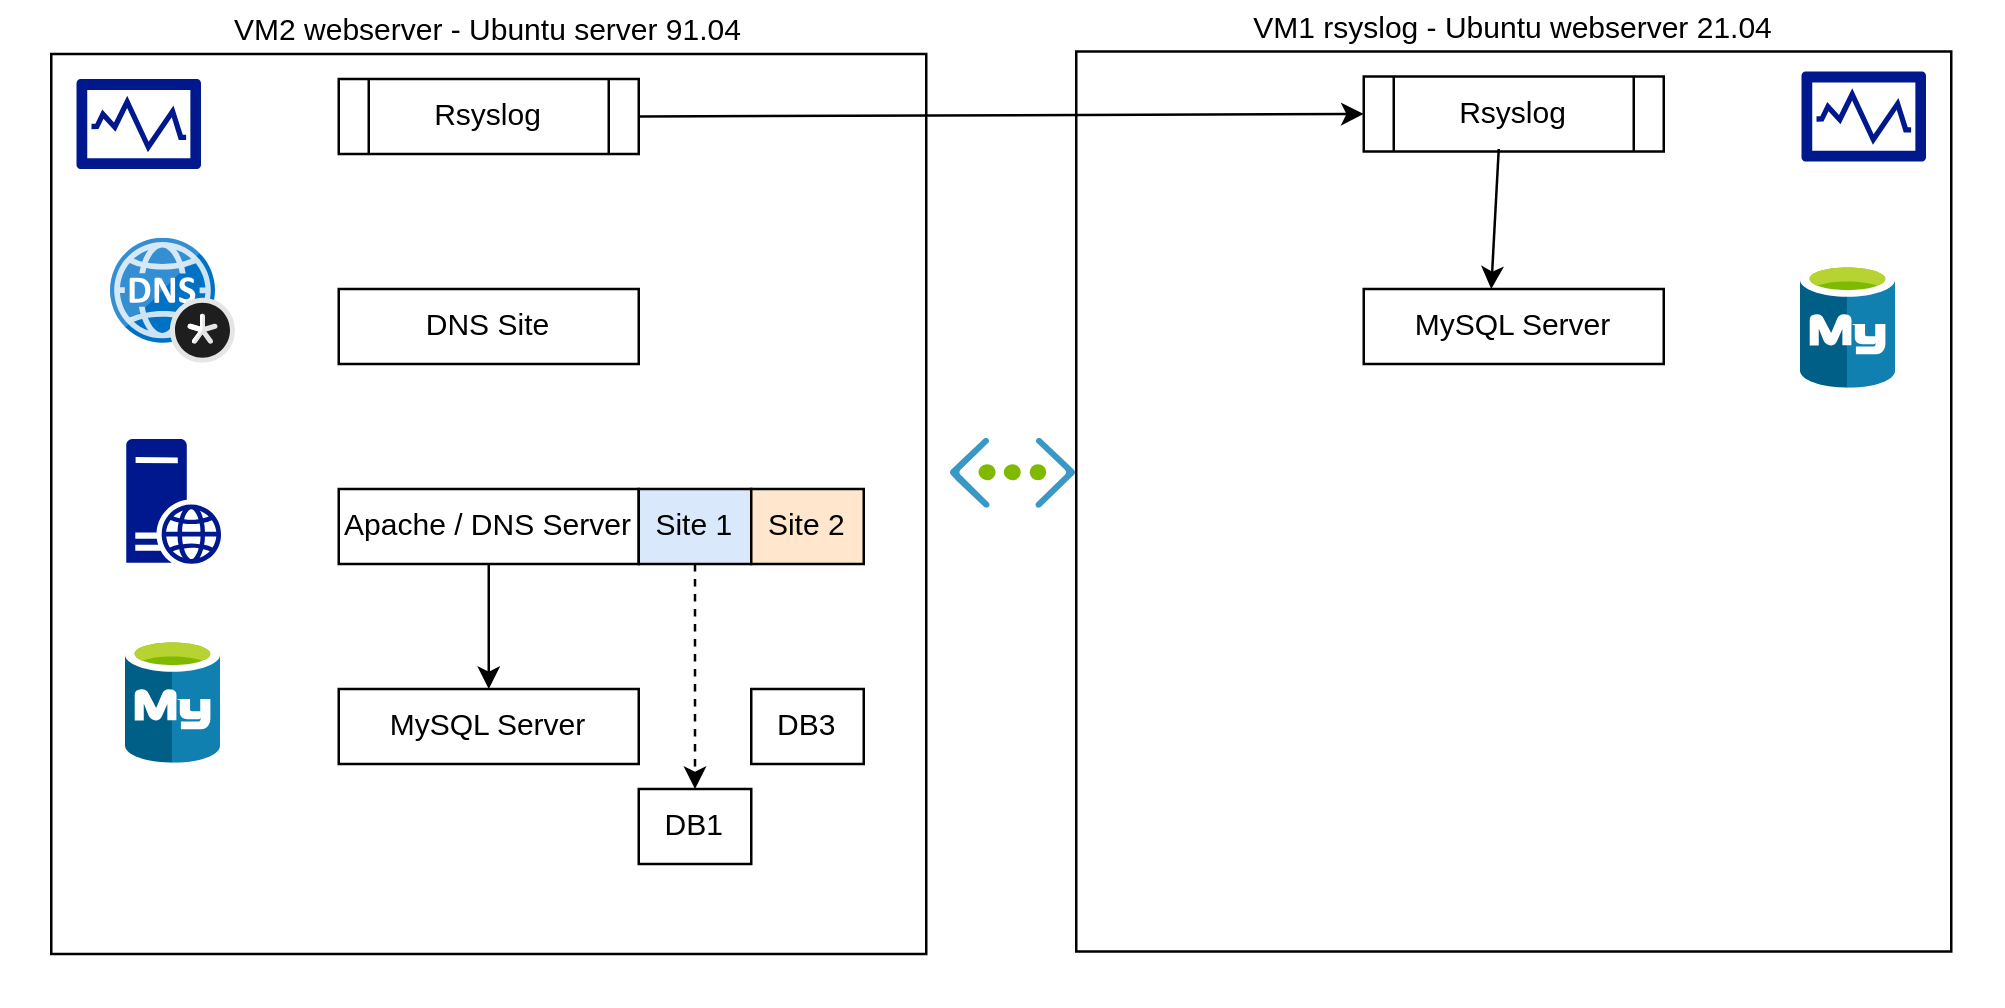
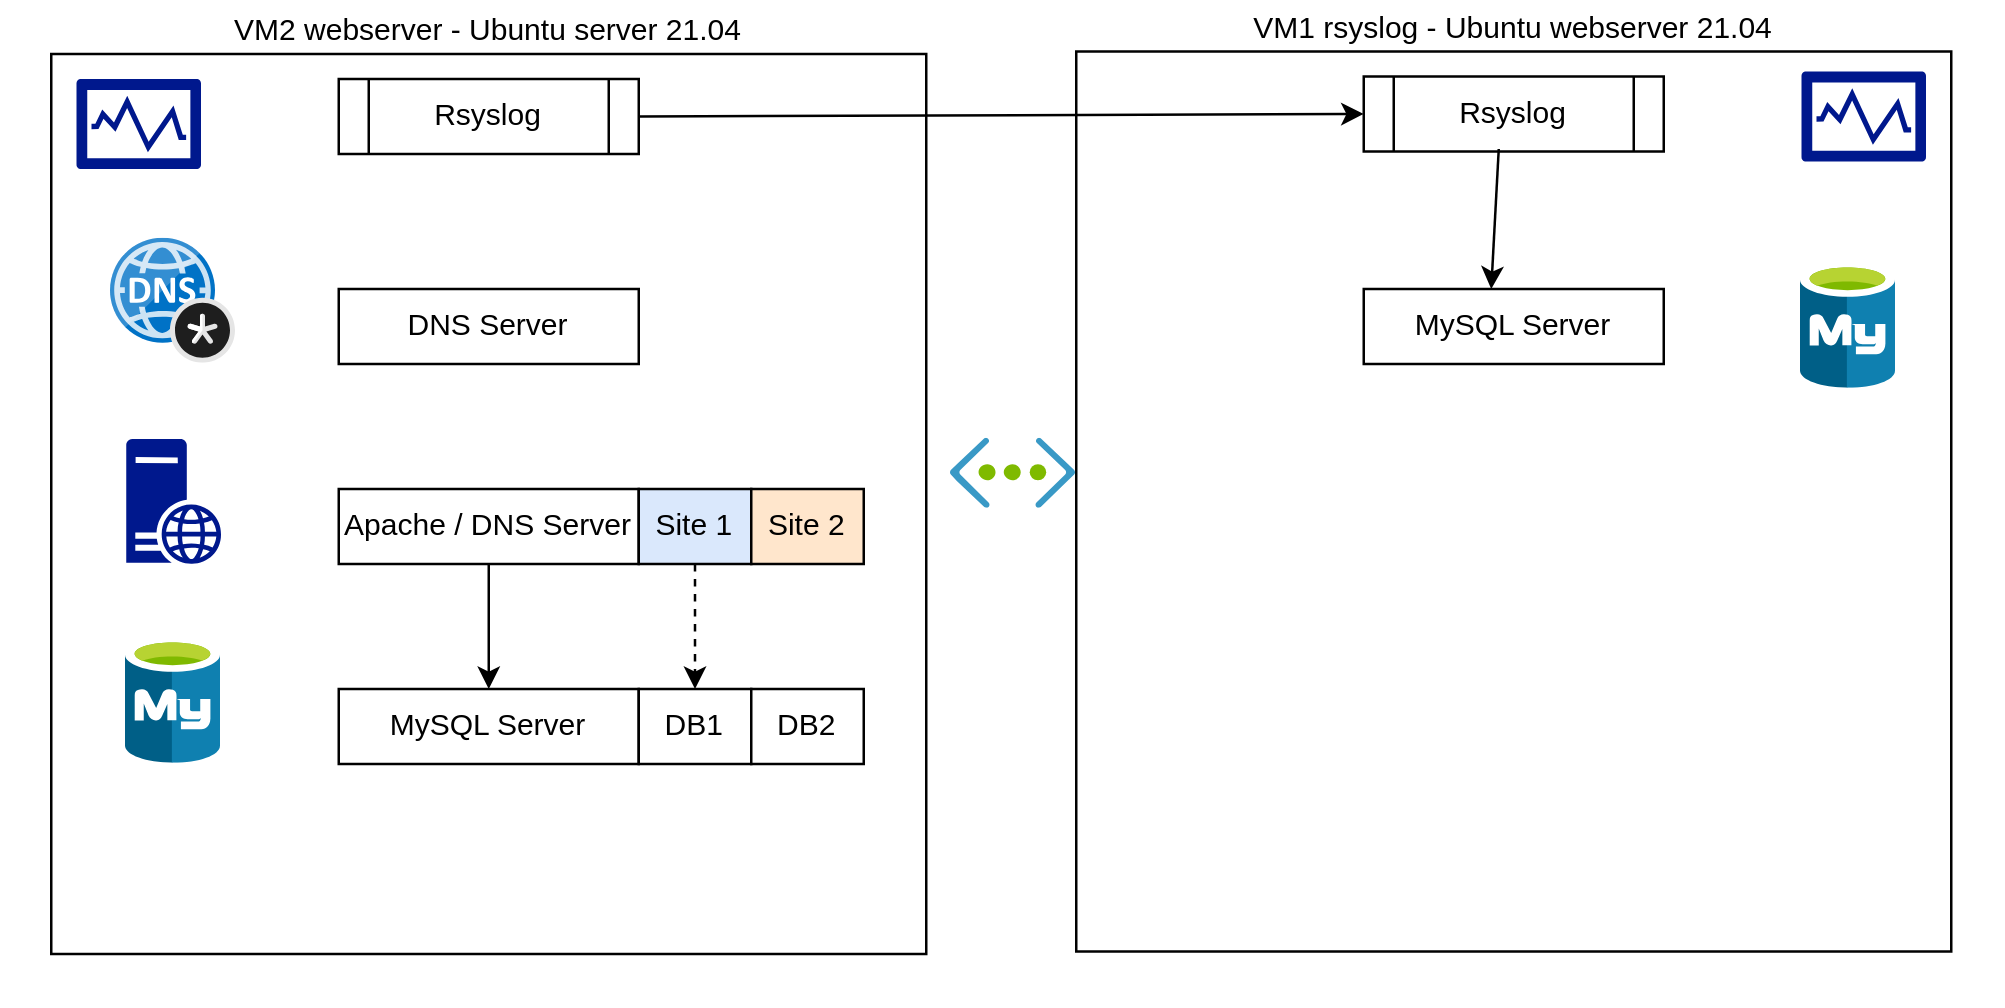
- <mxCell id="2" value="VM2 webserver - Ubuntu server 91.04" style="rounded=0;whiteSpace=wrap;html=1;labelPosition=center;verticalLabelPosition=top;align=center;verticalAlign=bottom;" parent="1" vertex="1"><mxGeometry x="20" y="21" width="350" height="360" as="geometry" /></mxCell>
+ <mxCell id="2" value="VM2 webserver - Ubuntu server 21.04" style="rounded=0;whiteSpace=wrap;html=1;labelPosition=center;verticalLabelPosition=top;align=center;verticalAlign=bottom;" parent="1" vertex="1"><mxGeometry x="20" y="21" width="350" height="360" as="geometry" /></mxCell>
- <mxCell id="10" value="DNS Site" style="rounded=0;whiteSpace=wrap;html=1;" parent="1" vertex="1"><mxGeometry x="135" y="115" width="120" height="30" as="geometry" /></mxCell>
+ <mxCell id="10" value="DNS Server" style="rounded=0;whiteSpace=wrap;html=1;" parent="1" vertex="1"><mxGeometry x="135" y="115" width="120" height="30" as="geometry" /></mxCell>
- <mxCell id="23" value="DB3" style="rounded=0;whiteSpace=wrap;html=1;" parent="1" vertex="1"><mxGeometry x="300" y="275" width="45" height="30" as="geometry" /></mxCell>
+ <mxCell id="23" value="DB2" style="rounded=0;whiteSpace=wrap;html=1;" parent="1" vertex="1"><mxGeometry x="300" y="275" width="45" height="30" as="geometry" /></mxCell>
- <mxCell id="21" value="DB1" style="rounded=0;whiteSpace=wrap;html=1;" parent="1" vertex="1"><mxGeometry x="255" y="315" width="45" height="30" as="geometry" /></mxCell>
+ <mxCell id="21" value="DB1" style="rounded=0;whiteSpace=wrap;html=1;" parent="1" vertex="1"><mxGeometry x="255" y="275" width="45" height="30" as="geometry" /></mxCell>
